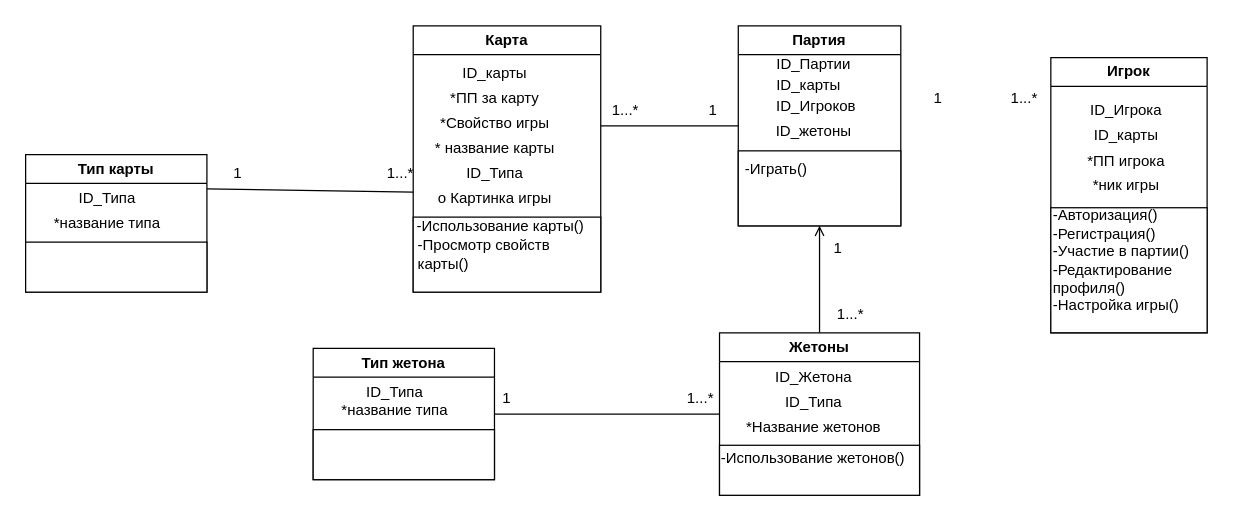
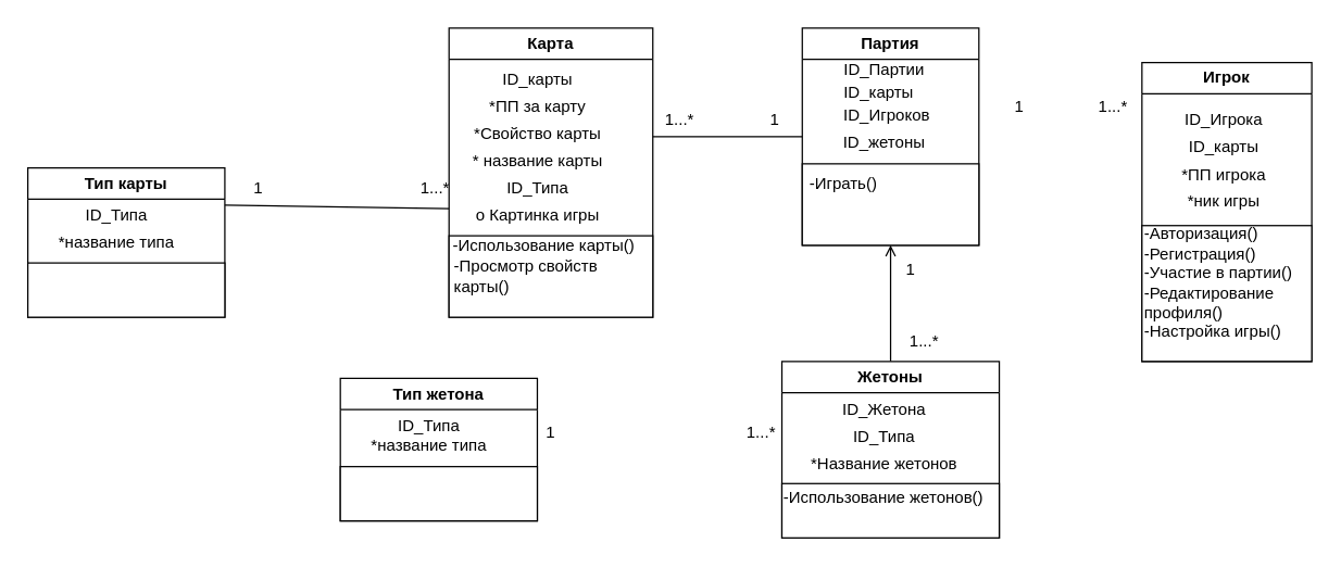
- <mxCell id="4" value="*Свойство игры" style="text;html=1;align=center;verticalAlign=middle;resizable=0;points=[];autosize=1;strokeColor=none;fillColor=none;" parent="2" vertex="1"><mxGeometry x="5" y="63" width="120" height="30" as="geometry" /></mxCell>
+ <mxCell id="4" value="*Свойство карты" style="text;html=1;align=center;verticalAlign=middle;resizable=0;points=[];autosize=1;strokeColor=none;fillColor=none;" parent="2" vertex="1"><mxGeometry x="5" y="63" width="120" height="30" as="geometry" /></mxCell>
- <mxCell id="28" style="edgeStyle=orthogonalEdgeStyle;rounded=0;orthogonalLoop=1;jettySize=auto;html=1;entryX=1;entryY=0.5;entryDx=0;entryDy=0;endArrow=none;endFill=0;" edge="1" parent="1" source="29" target="40"><mxGeometry relative="1" as="geometry" /></mxCell>
